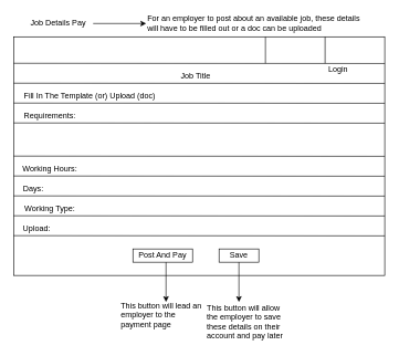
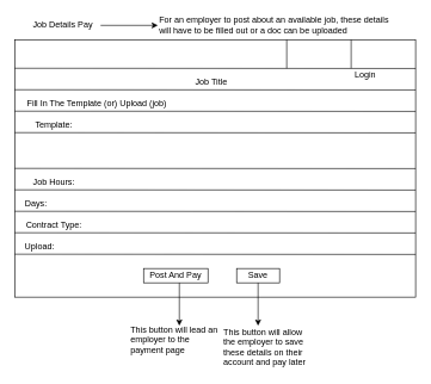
- <mxCell id="16" value="Fill In The Template (or) Upload (doc)" style="text;html=1;strokeColor=none;fillColor=none;align=center;verticalAlign=middle;whiteSpace=wrap;rounded=0;" vertex="1" parent="1"><mxGeometry x="30" y="135" width="210" height="20" as="geometry" /></mxCell>
+ <mxCell id="16" value="Fill In The Template (or) Upload (job)" style="text;html=1;strokeColor=none;fillColor=none;align=center;verticalAlign=middle;whiteSpace=wrap;rounded=0;" vertex="1" parent="1"><mxGeometry x="30" y="135" width="210" height="20" as="geometry" /></mxCell>
- <mxCell id="15" value="Requirements:" style="text;html=1;strokeColor=none;fillColor=none;align=center;verticalAlign=middle;whiteSpace=wrap;rounded=0;" vertex="1" parent="1"><mxGeometry x="30" y="165" width="90" height="20" as="geometry" /></mxCell>
+ <mxCell id="15" value="Template:" style="text;html=1;strokeColor=none;fillColor=none;align=center;verticalAlign=middle;whiteSpace=wrap;rounded=0;" vertex="1" parent="1"><mxGeometry x="30" y="165" width="90" height="20" as="geometry" /></mxCell>
- <mxCell id="18" value="Working Hours:" style="text;html=1;strokeColor=none;fillColor=none;align=center;verticalAlign=middle;whiteSpace=wrap;rounded=0;" vertex="1" parent="1"><mxGeometry x="30" y="245" width="90" height="20" as="geometry" /></mxCell>
+ <mxCell id="18" value="Job Hours:" style="text;html=1;strokeColor=none;fillColor=none;align=center;verticalAlign=middle;whiteSpace=wrap;rounded=0;" vertex="1" parent="1"><mxGeometry x="30" y="245" width="90" height="20" as="geometry" /></mxCell>
- <mxCell id="20" value="Working Type:" style="text;html=1;strokeColor=none;fillColor=none;align=center;verticalAlign=middle;whiteSpace=wrap;rounded=0;" vertex="1" parent="1"><mxGeometry x="30" y="305" width="90" height="20" as="geometry" /></mxCell>
+ <mxCell id="20" value="Contract Type:" style="text;html=1;strokeColor=none;fillColor=none;align=center;verticalAlign=middle;whiteSpace=wrap;rounded=0;" vertex="1" parent="1"><mxGeometry x="30" y="305" width="90" height="20" as="geometry" /></mxCell>
